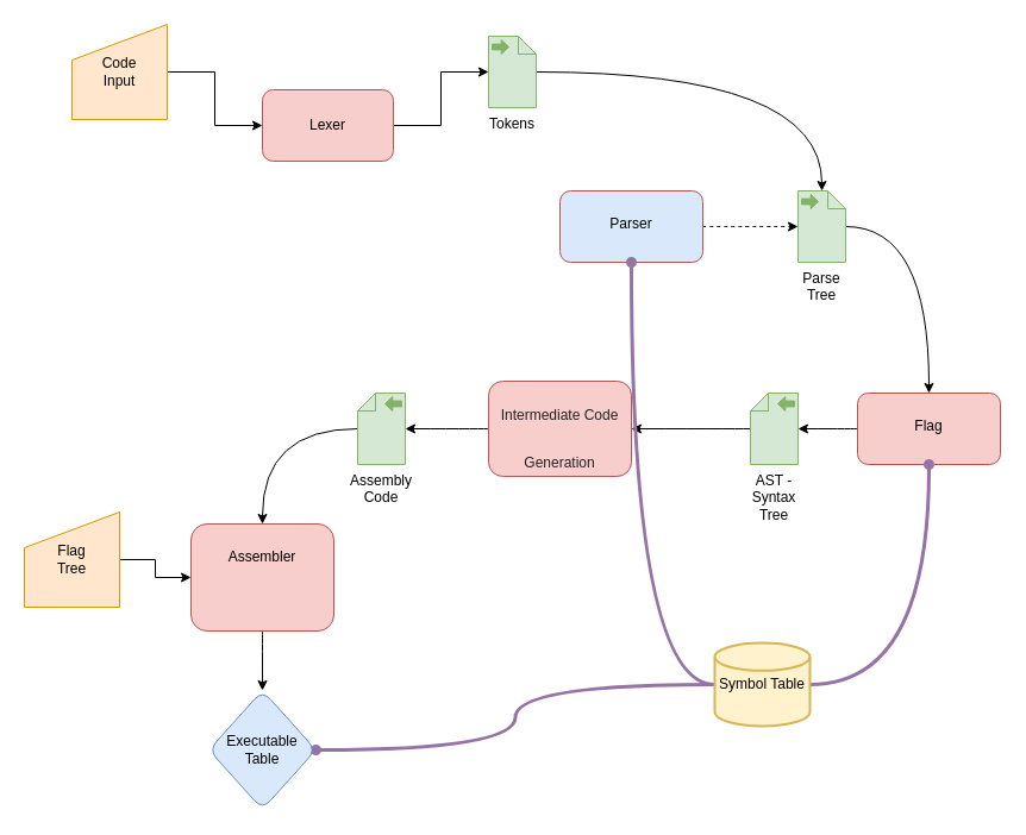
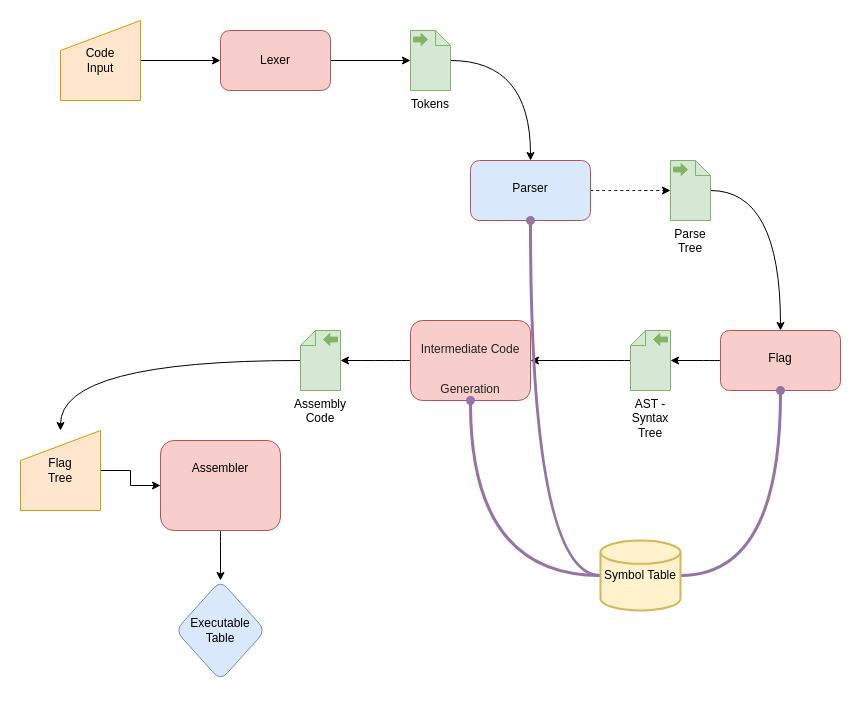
- <mxCell id="8" value="" style="edgeStyle=orthogonalEdgeStyle;curved=1;rounded=0;orthogonalLoop=1;jettySize=auto;html=1;" parent="1" source="9" target="13" edge="1"><mxGeometry relative="1" as="geometry" /></mxCell>
+ <mxCell id="8" value="" style="edgeStyle=orthogonalEdgeStyle;curved=1;rounded=0;orthogonalLoop=1;jettySize=auto;html=1;" parent="1" source="9" target="11" edge="1"><mxGeometry relative="1" as="geometry" /></mxCell>
- <mxCell id="5" value="Lexer" style="rounded=1;whiteSpace=wrap;html=1;fillColor=#f8cecc;strokeColor=#b85450;" parent="1" vertex="1"><mxGeometry x="220" y="75" width="110" height="60" as="geometry" /></mxCell>
+ <mxCell id="5" value="Lexer" style="rounded=1;whiteSpace=wrap;html=1;fillColor=#f8cecc;strokeColor=#b85450;" parent="1" vertex="1"><mxGeometry x="220" y="30" width="110" height="60" as="geometry" /></mxCell>
- <mxCell id="20" style="edgeStyle=orthogonalEdgeStyle;curved=1;rounded=0;orthogonalLoop=1;jettySize=auto;html=1;" parent="1" source="21" target="27" edge="1"><mxGeometry relative="1" as="geometry" /></mxCell>
+ <mxCell id="20" style="edgeStyle=orthogonalEdgeStyle;curved=1;rounded=0;orthogonalLoop=1;jettySize=auto;html=1;" parent="1" source="21" target="7" edge="1"><mxGeometry relative="1" as="geometry" /></mxCell>
- <mxCell id="22" style="edgeStyle=orthogonalEdgeStyle;rounded=0;orthogonalLoop=1;jettySize=auto;html=1;fillColor=#e1d5e7;strokeColor=#9673a6;curved=1;strokeWidth=3;endArrow=oval;endFill=1;" parent="1" source="25" target="28" edge="1"><mxGeometry relative="1" as="geometry" /></mxCell>
+ <mxCell id="22" style="edgeStyle=orthogonalEdgeStyle;rounded=0;orthogonalLoop=1;jettySize=auto;html=1;entryX=0.5;entryY=1;entryDx=0;entryDy=0;fillColor=#e1d5e7;strokeColor=#9673a6;curved=1;strokeWidth=3;endArrow=oval;endFill=1;" parent="1" source="25" target="19" edge="1"><mxGeometry relative="1" as="geometry" /></mxCell>
